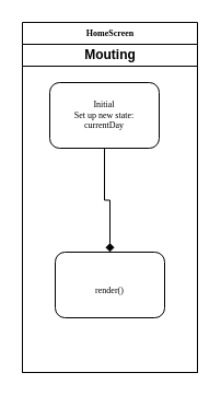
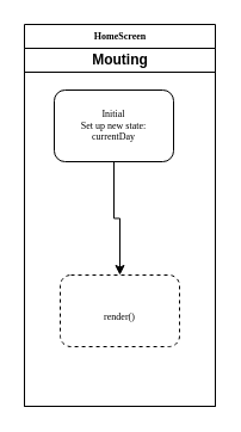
- <mxCell id="4" style="edgeStyle=orthogonalEdgeStyle;rounded=0;orthogonalLoop=1;jettySize=auto;html=1;entryX=0.5;entryY=0;entryDx=0;entryDy=0;endArrow=diamond;" parent="3" source="5" target="6" edge="1"><mxGeometry relative="1" as="geometry" /></mxCell>
+ <mxCell id="4" style="edgeStyle=orthogonalEdgeStyle;rounded=0;orthogonalLoop=1;jettySize=auto;html=1;entryX=0.5;entryY=0;entryDx=0;entryDy=0;" parent="3" source="5" target="6" edge="1"><mxGeometry relative="1" as="geometry" /></mxCell>
- <mxCell id="6" value="&lt;div&gt;&lt;br&gt;render()&lt;br&gt;&lt;/div&gt;" style="rounded=1;whiteSpace=wrap;html=1;shadow=0;labelBackgroundColor=none;strokeColor=#000000;strokeWidth=1;fillColor=#ffffff;fontFamily=Verdana;fontSize=8;fontColor=#000000;align=center;" parent="3" vertex="1"><mxGeometry x="30" y="190" width="100" height="60" as="geometry" /></mxCell>
+ <mxCell id="6" value="&lt;div&gt;&lt;br&gt;render()&lt;br&gt;&lt;/div&gt;" style="rounded=1;whiteSpace=wrap;html=1;shadow=0;labelBackgroundColor=none;strokeColor=#000000;strokeWidth=1;fillColor=#ffffff;fontFamily=Verdana;fontSize=8;fontColor=#000000;align=center;dashed=1;" parent="3" vertex="1"><mxGeometry x="30" y="190" width="100" height="60" as="geometry" /></mxCell>
